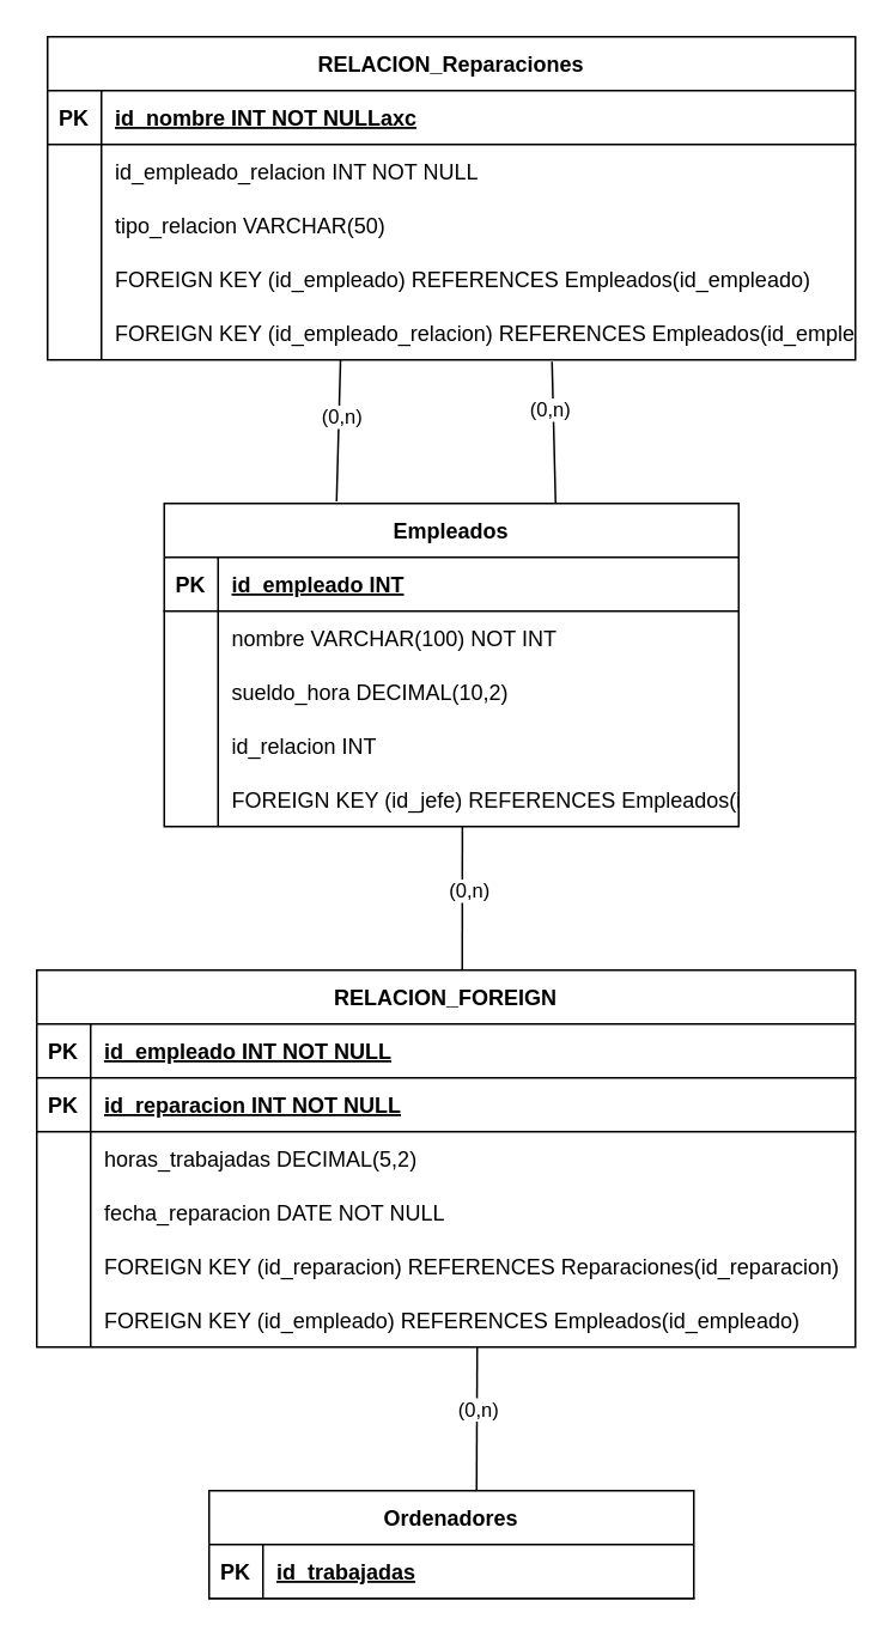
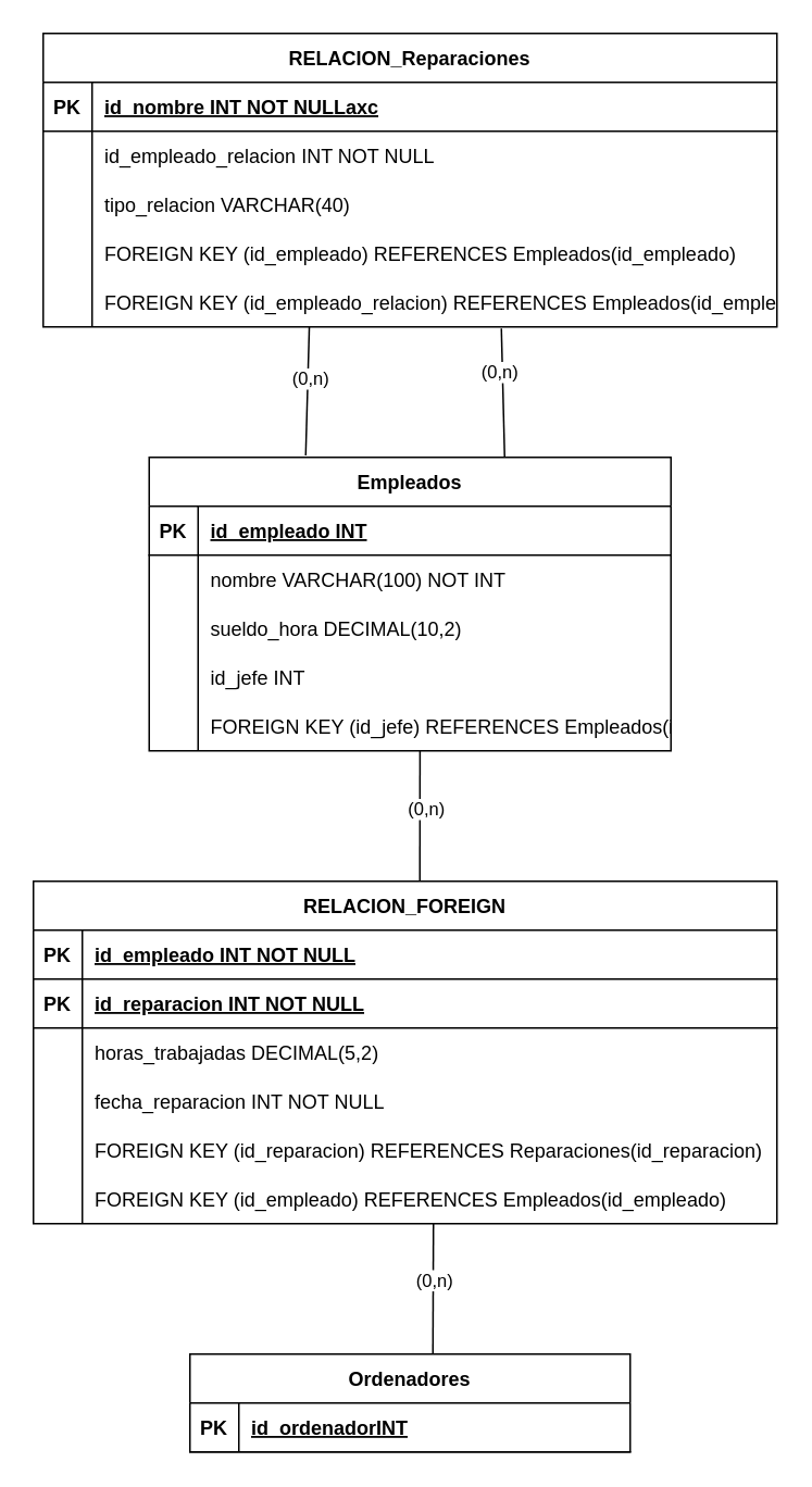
- <mxCell id="27" value="tipo_relacion VARCHAR(50)" style="shape=partialRectangle;overflow=hidden;connectable=0;fillColor=none;align=left;strokeColor=inherit;top=0;left=0;bottom=0;right=0;spacingLeft=6;" parent="25" vertex="1"><mxGeometry x="30" width="420" height="30" as="geometry"><mxRectangle width="420" height="30" as="alternateBounds" /></mxGeometry></mxCell>
+ <mxCell id="27" value="tipo_relacion VARCHAR(40)" style="shape=partialRectangle;overflow=hidden;connectable=0;fillColor=none;align=left;strokeColor=inherit;top=0;left=0;bottom=0;right=0;spacingLeft=6;" parent="25" vertex="1"><mxGeometry x="30" width="420" height="30" as="geometry"><mxRectangle width="420" height="30" as="alternateBounds" /></mxGeometry></mxCell>
- <mxCell id="14" value="id_relacion INT" style="shape=partialRectangle;overflow=hidden;connectable=0;fillColor=none;align=left;strokeColor=inherit;top=0;left=0;bottom=0;right=0;spacingLeft=6;" parent="12" vertex="1"><mxGeometry x="30" width="290" height="30" as="geometry"><mxRectangle width="290" height="30" as="alternateBounds" /></mxGeometry></mxCell>
+ <mxCell id="14" value="id_jefe INT" style="shape=partialRectangle;overflow=hidden;connectable=0;fillColor=none;align=left;strokeColor=inherit;top=0;left=0;bottom=0;right=0;spacingLeft=6;" parent="12" vertex="1"><mxGeometry x="30" width="290" height="30" as="geometry"><mxRectangle width="290" height="30" as="alternateBounds" /></mxGeometry></mxCell>
- <mxCell id="50" value="fecha_reparacion DATE NOT NULL" style="shape=partialRectangle;overflow=hidden;connectable=0;fillColor=none;align=left;strokeColor=inherit;top=0;left=0;bottom=0;right=0;spacingLeft=6;" parent="48" vertex="1"><mxGeometry x="30" width="426" height="30" as="geometry"><mxRectangle width="426" height="30" as="alternateBounds" /></mxGeometry></mxCell>
+ <mxCell id="50" value="fecha_reparacion INT NOT NULL" style="shape=partialRectangle;overflow=hidden;connectable=0;fillColor=none;align=left;strokeColor=inherit;top=0;left=0;bottom=0;right=0;spacingLeft=6;" parent="48" vertex="1"><mxGeometry x="30" width="426" height="30" as="geometry"><mxRectangle width="426" height="30" as="alternateBounds" /></mxGeometry></mxCell>
- <mxCell id="37" value="id_trabajadas" style="shape=partialRectangle;overflow=hidden;connectable=0;fillColor=none;align=left;strokeColor=inherit;top=0;left=0;bottom=0;right=0;spacingLeft=6;fontStyle=5;" parent="35" vertex="1"><mxGeometry x="30" width="240" height="30" as="geometry"><mxRectangle width="240" height="30" as="alternateBounds" /></mxGeometry></mxCell>
+ <mxCell id="37" value="id_ordenadorINT" style="shape=partialRectangle;overflow=hidden;connectable=0;fillColor=none;align=left;strokeColor=inherit;top=0;left=0;bottom=0;right=0;spacingLeft=6;fontStyle=5;" parent="35" vertex="1"><mxGeometry x="30" width="240" height="30" as="geometry"><mxRectangle width="240" height="30" as="alternateBounds" /></mxGeometry></mxCell>
